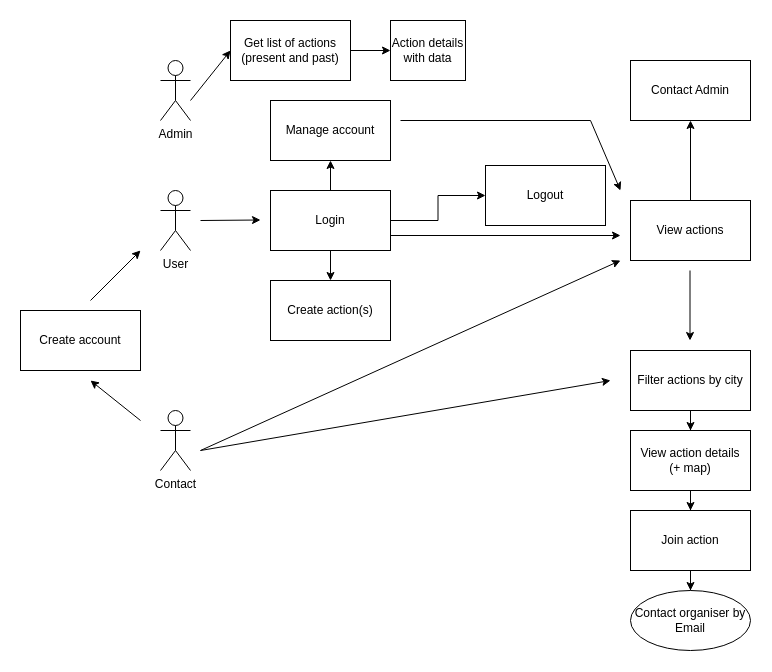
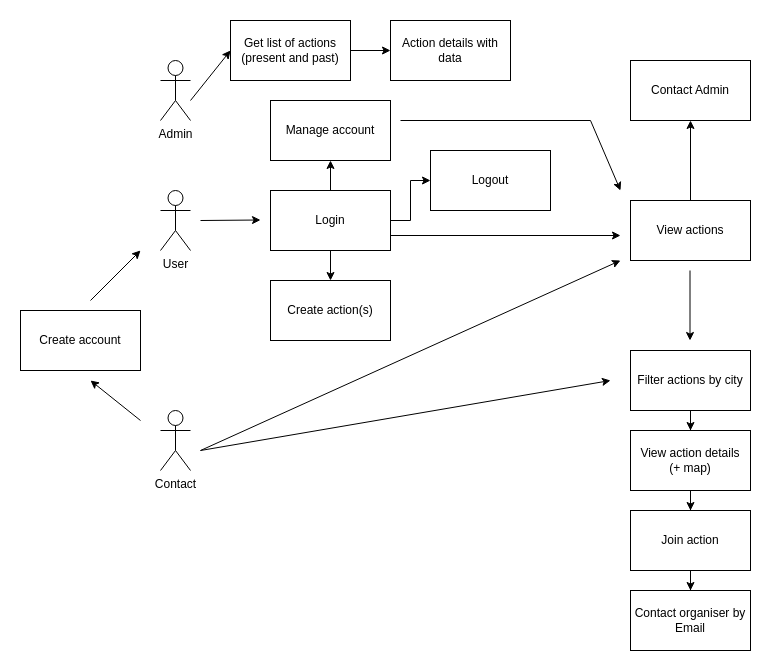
- <mxCell id="26" value="Action details with data" style="rounded=0;whiteSpace=wrap;html=1;" parent="1" vertex="1"><mxGeometry x="390" y="20" width="75" height="60" as="geometry" /></mxCell>
+ <mxCell id="26" value="Action details with data" style="rounded=0;whiteSpace=wrap;html=1;" parent="1" vertex="1"><mxGeometry x="390" y="20" width="120" height="60" as="geometry" /></mxCell>
- <mxCell id="11" value="Logout" style="rounded=0;whiteSpace=wrap;html=1;" parent="1" vertex="1"><mxGeometry x="485" y="165" width="120" height="60" as="geometry" /></mxCell>
+ <mxCell id="11" value="Logout" style="rounded=0;whiteSpace=wrap;html=1;" parent="1" vertex="1"><mxGeometry x="430" y="150" width="120" height="60" as="geometry" /></mxCell>
- <mxCell id="22" value="Contact organiser by Email" style="ellipse;whiteSpace=wrap;html=1;" parent="1" vertex="1"><mxGeometry x="630" y="590" width="120" height="60" as="geometry" /></mxCell>
+ <mxCell id="22" value="Contact organiser by Email" style="rounded=0;whiteSpace=wrap;html=1;" parent="1" vertex="1"><mxGeometry x="630" y="590" width="120" height="60" as="geometry" /></mxCell>
